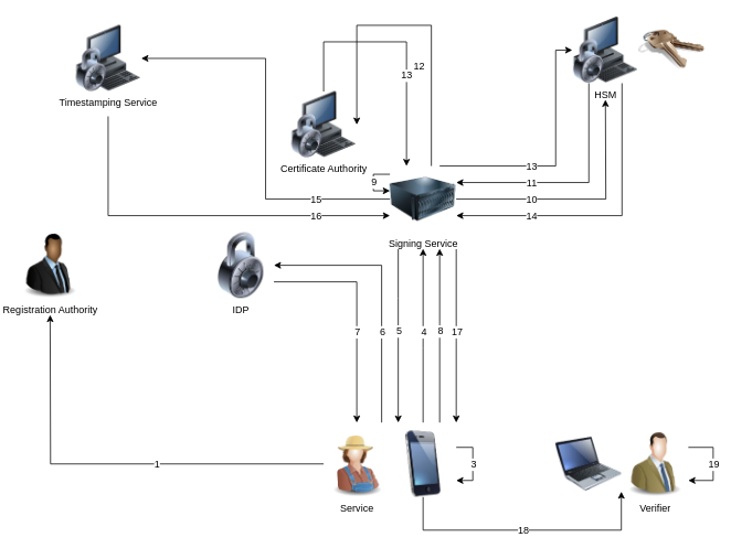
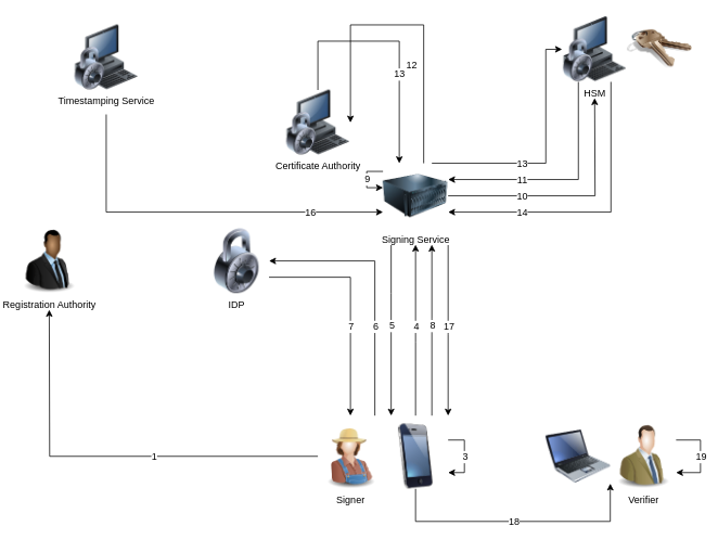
- <mxCell id="10" style="edgeStyle=orthogonalEdgeStyle;rounded=0;orthogonalLoop=1;jettySize=auto;html=1;entryX=1;entryY=0.5;entryDx=0;entryDy=0;" edge="1" parent="1" source="14" target="25"><mxGeometry relative="1" as="geometry" /></mxCell>
- <mxCell id="11" value="15" style="text;html=1;resizable=0;points=[];align=center;verticalAlign=middle;labelBackgroundColor=#ffffff;" vertex="1" connectable="0" parent="10"><mxGeometry x="-0.362" y="-54" relative="1" as="geometry"><mxPoint x="6" as="offset" /></mxGeometry></mxCell>
- <mxCell id="29" value="Service" style="image;html=1;labelBackgroundColor=#ffffff;image=img/lib/clip_art/people/Farmer_Woman_128x128.png" vertex="1" parent="1"><mxGeometry x="390" y="520" width="80" height="80" as="geometry" /></mxCell>
+ <mxCell id="29" value="Signer" style="image;html=1;labelBackgroundColor=#ffffff;image=img/lib/clip_art/people/Farmer_Woman_128x128.png" vertex="1" parent="1"><mxGeometry x="390" y="520" width="80" height="80" as="geometry" /></mxCell>
